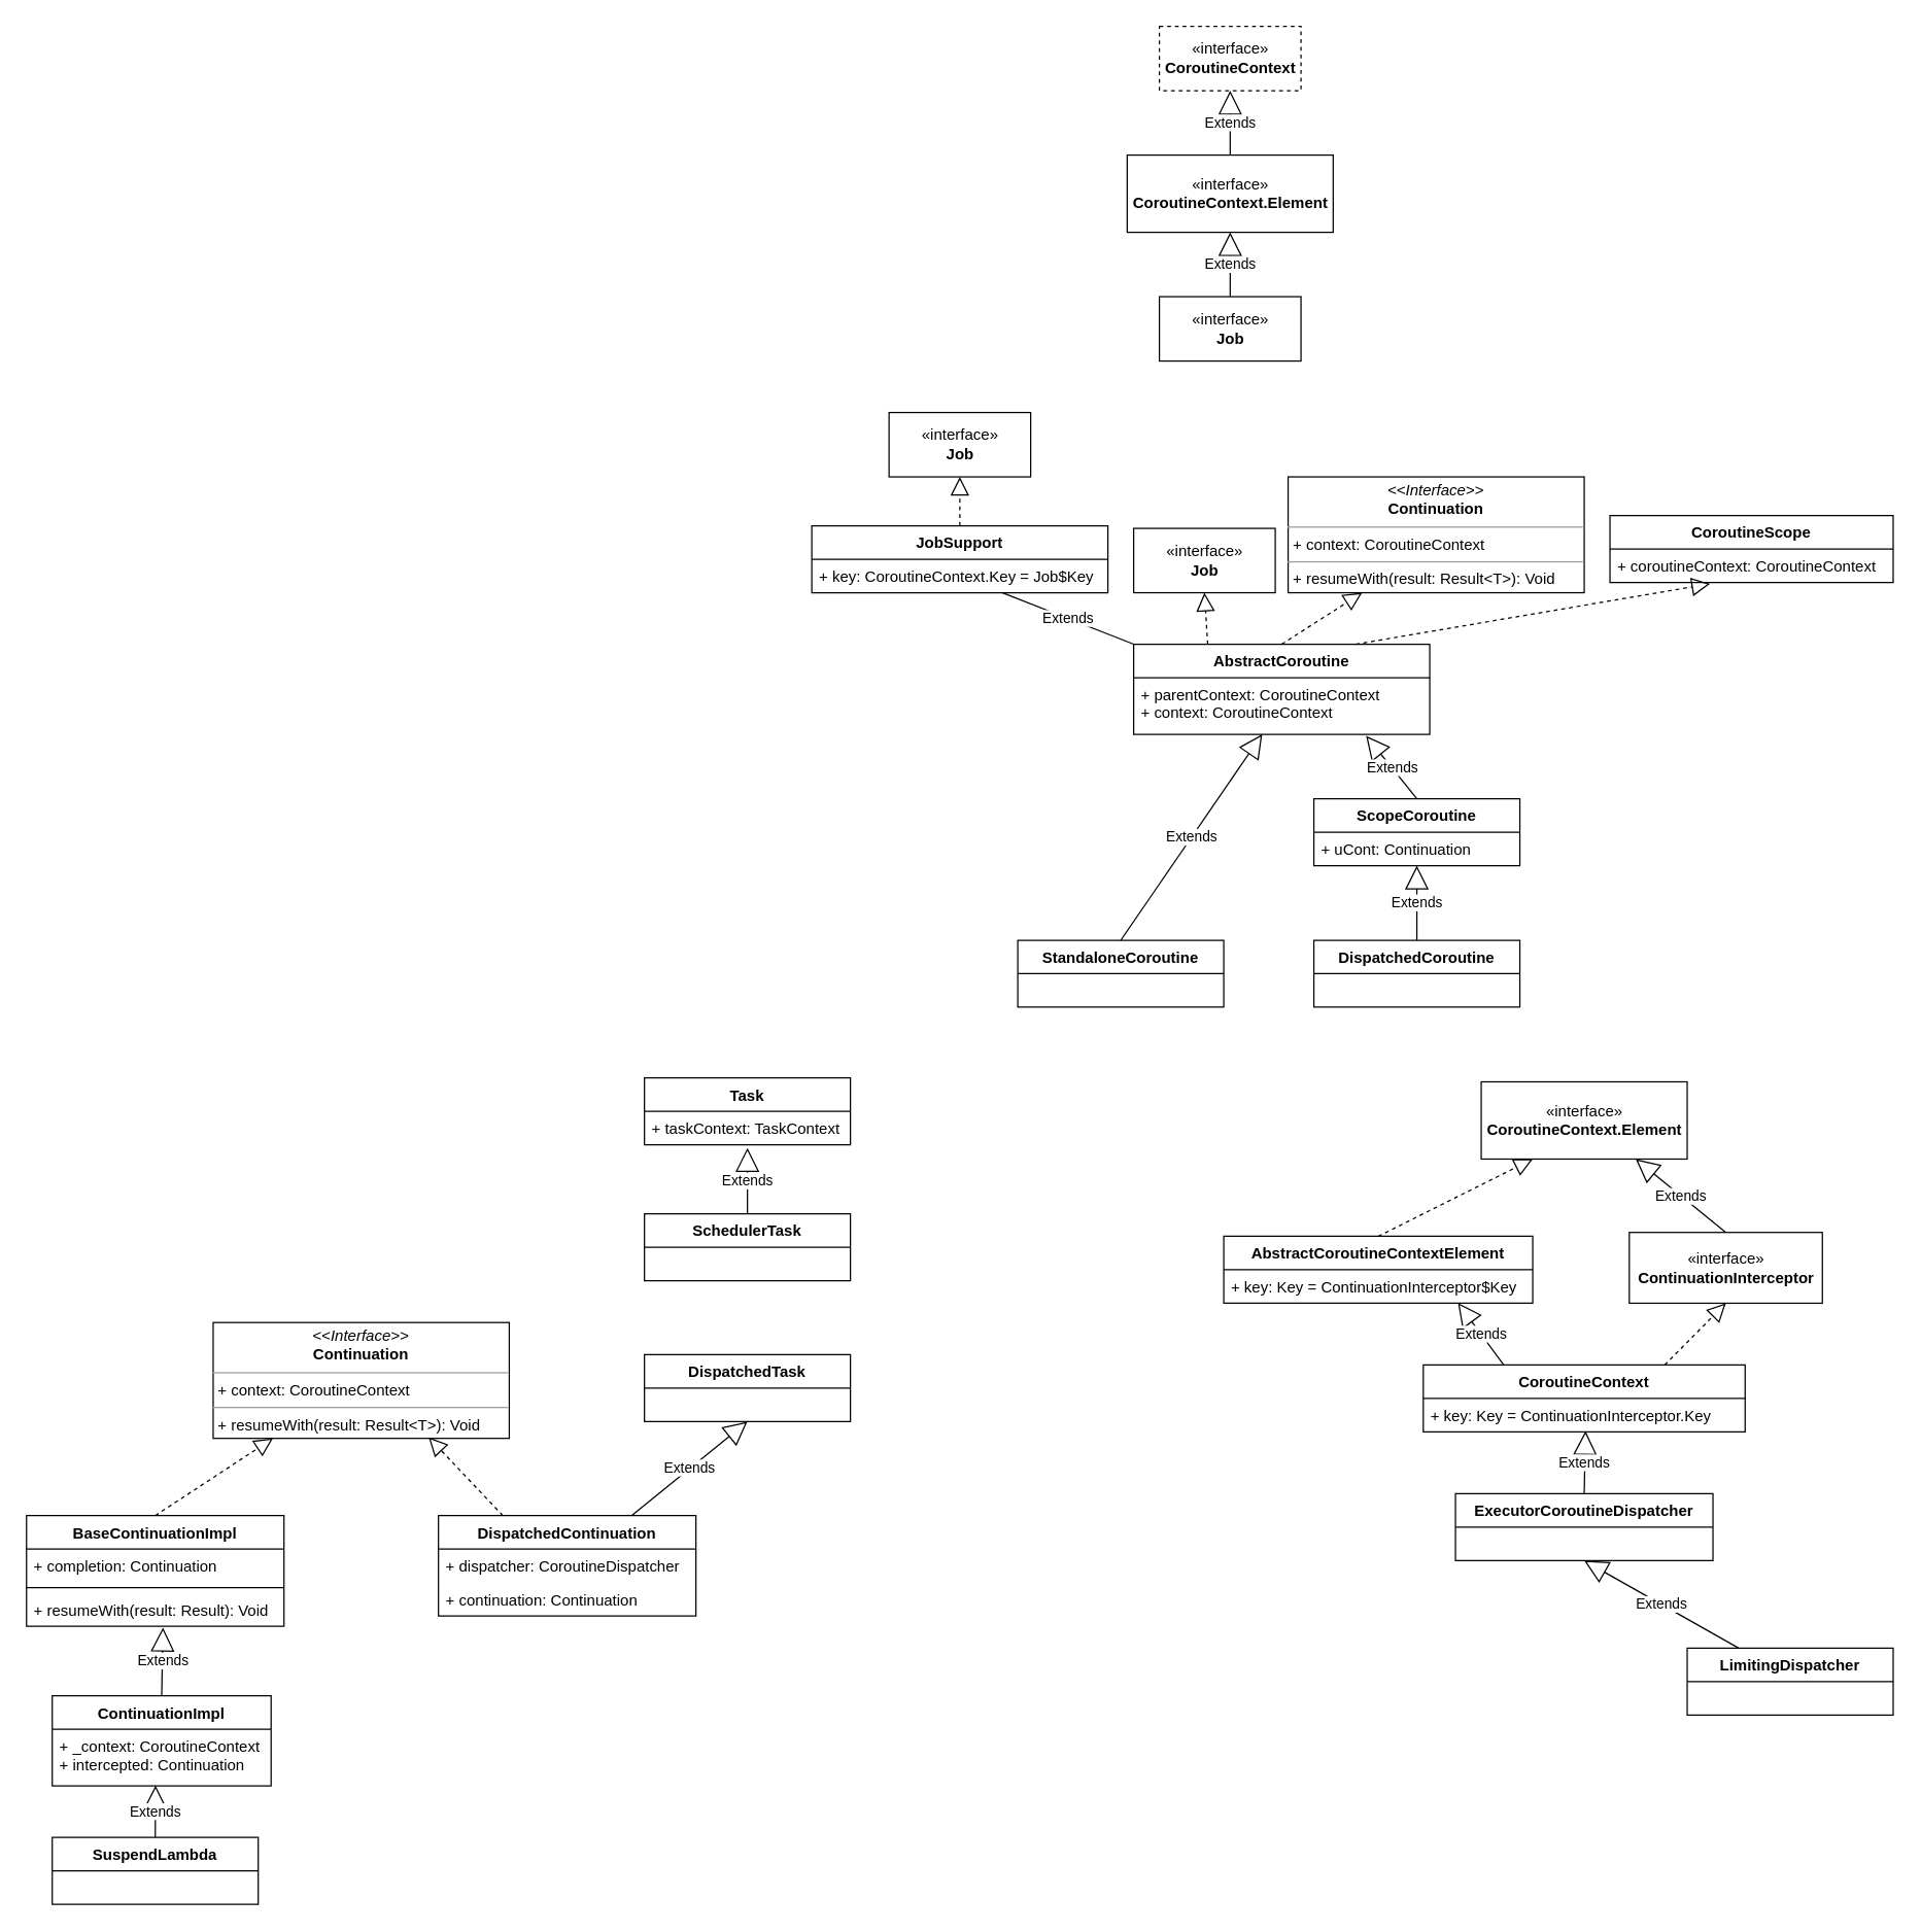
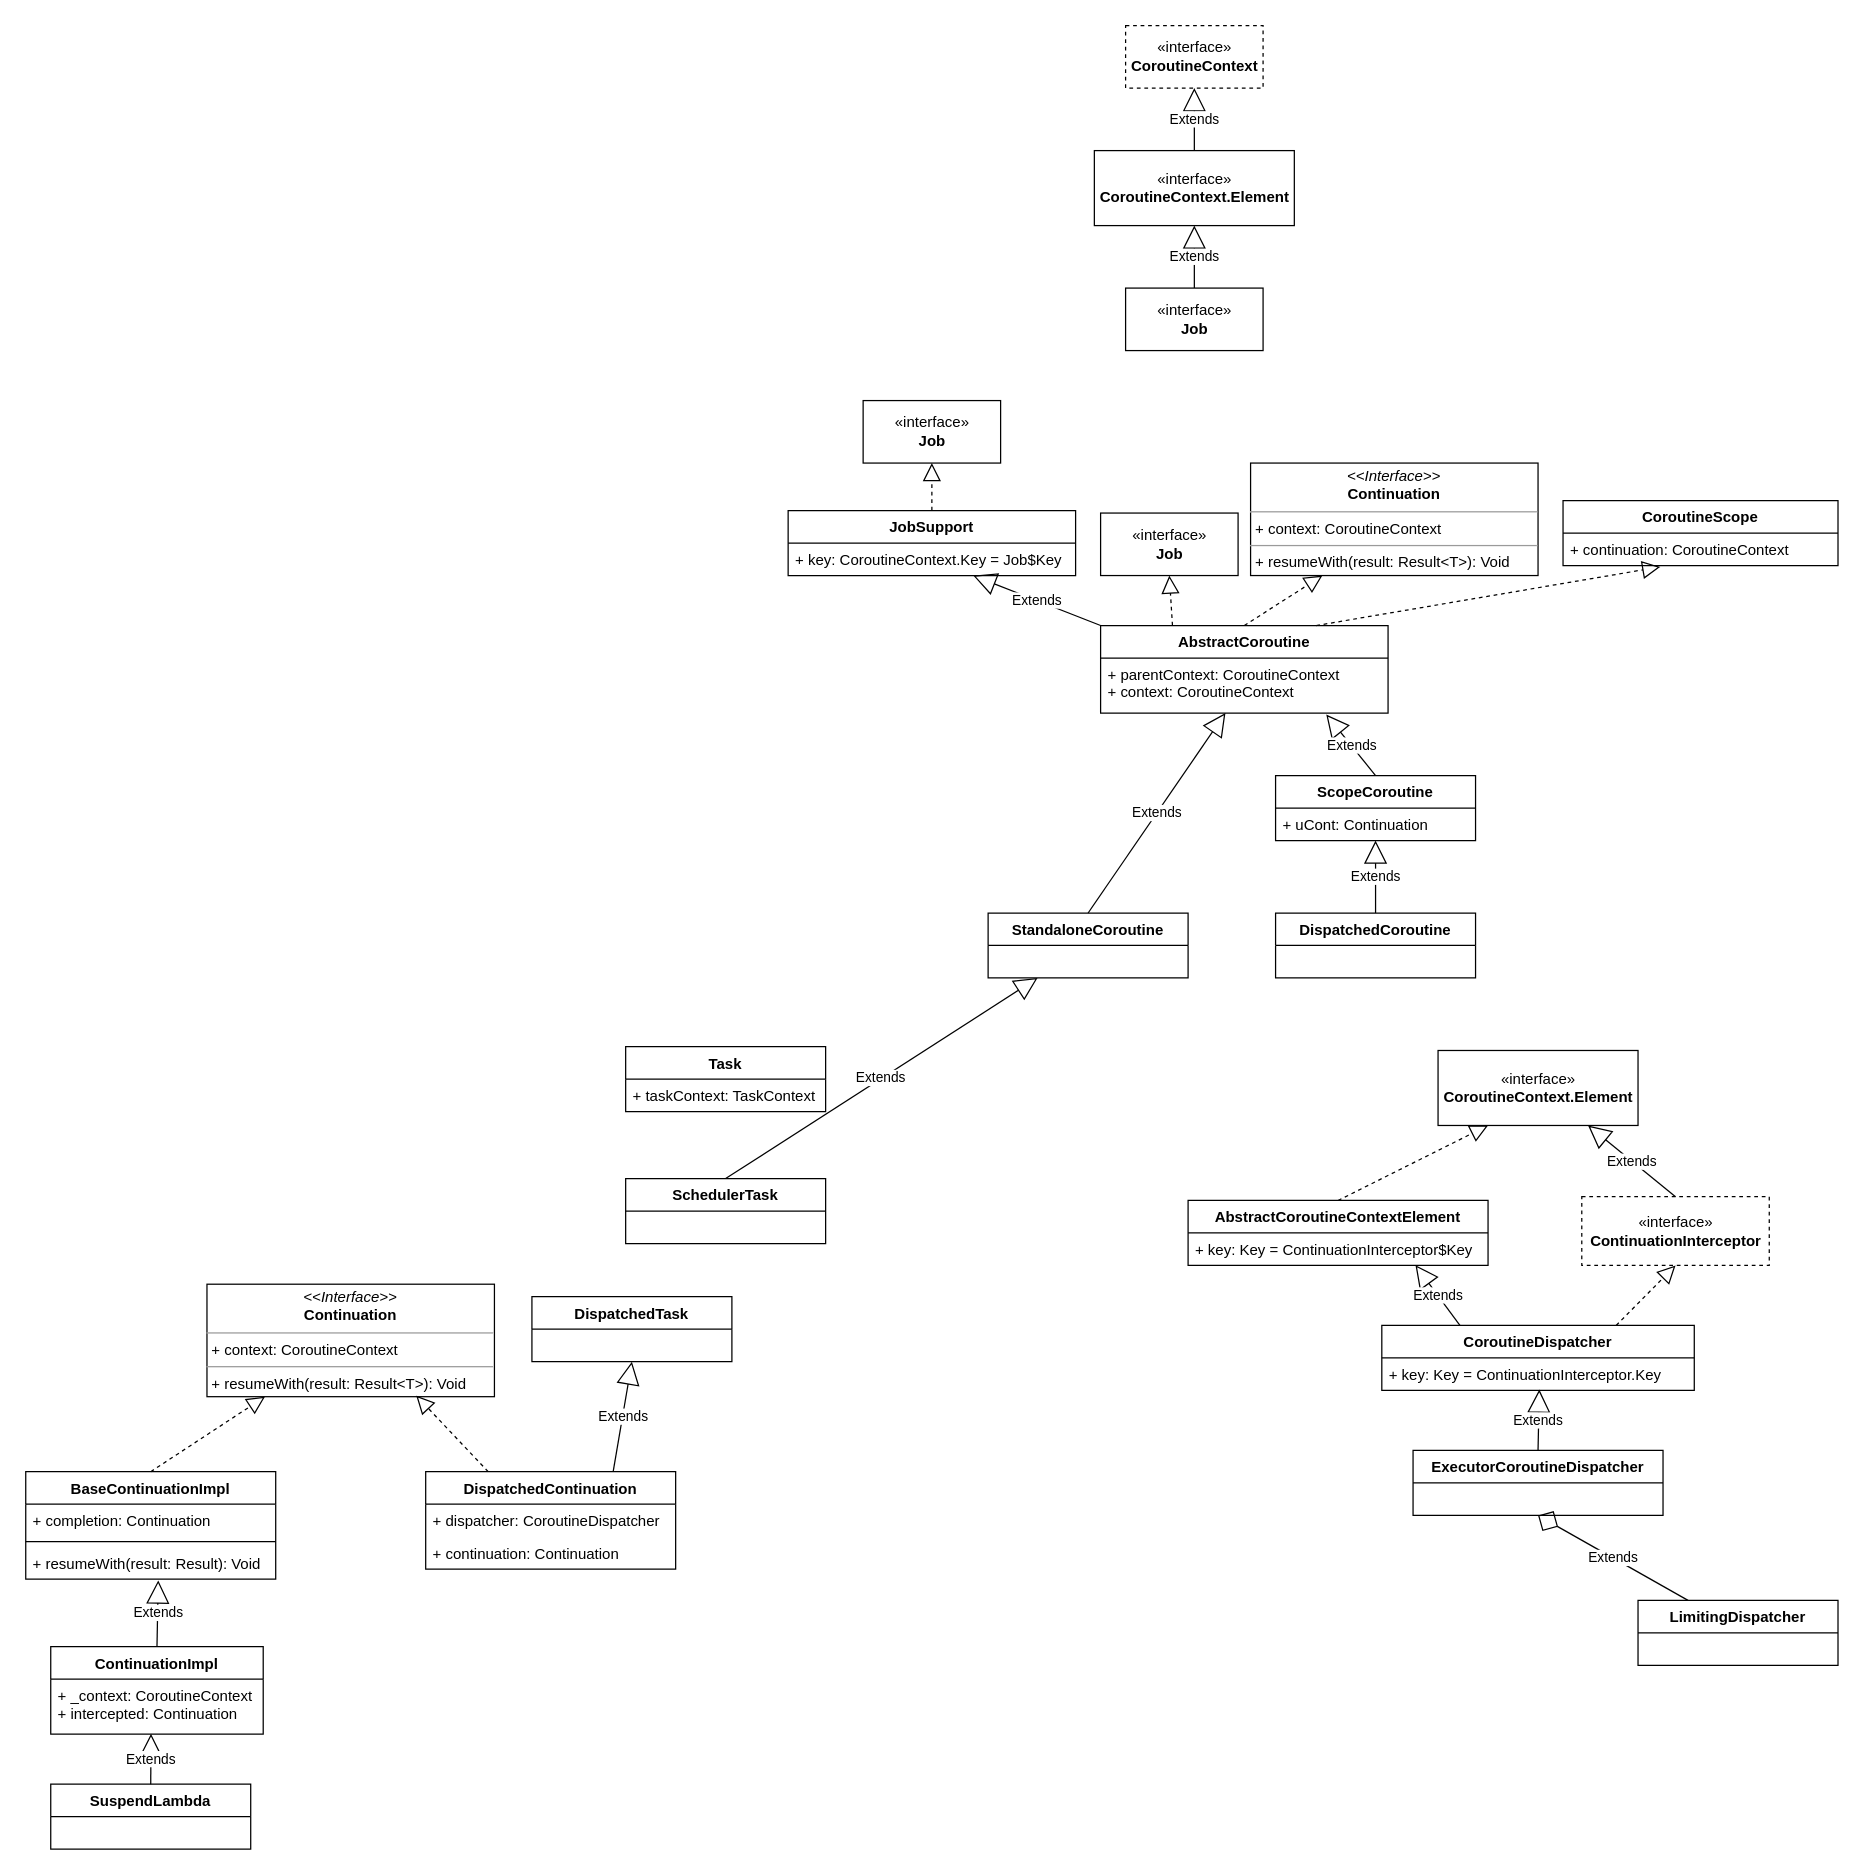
- <mxCell id="3" value="+ coroutineContext: CoroutineContext" style="text;strokeColor=none;fillColor=none;align=left;verticalAlign=top;spacingLeft=4;spacingRight=4;overflow=hidden;rotatable=0;points=[[0,0.5],[1,0.5]];portConstraint=eastwest;" vertex="1" parent="2"><mxGeometry y="26" width="220" height="26" as="geometry" /></mxCell>
+ <mxCell id="3" value="+ continuation: CoroutineContext" style="text;strokeColor=none;fillColor=none;align=left;verticalAlign=top;spacingLeft=4;spacingRight=4;overflow=hidden;rotatable=0;points=[[0,0.5],[1,0.5]];portConstraint=eastwest;" vertex="1" parent="2"><mxGeometry y="26" width="220" height="26" as="geometry" /></mxCell>
- <mxCell id="11" value="Extends" style="endArrow=none;endSize=16;endFill=0;html=1;exitX=0;exitY=0;exitDx=0;exitDy=0;" edge="1" parent="1" source="5" target="8"><mxGeometry width="160" relative="1" as="geometry"><mxPoint x="1130" y="470" as="sourcePoint" /><mxPoint x="1290" y="470" as="targetPoint" /></mxGeometry></mxCell>
+ <mxCell id="11" value="Extends" style="endArrow=block;endSize=16;endFill=0;html=1;exitX=0;exitY=0;exitDx=0;exitDy=0;" edge="1" parent="1" source="5" target="8"><mxGeometry width="160" relative="1" as="geometry"><mxPoint x="1130" y="470" as="sourcePoint" /><mxPoint x="1290" y="470" as="targetPoint" /></mxGeometry></mxCell>
- <mxCell id="61" value="Extends" style="endArrow=block;endSize=16;endFill=0;html=1;exitX=0.5;exitY=0;exitDx=0;exitDy=0;entryX=0.5;entryY=1.09;entryDx=0;entryDy=0;entryPerimeter=0;" edge="1" parent="1" source="58" target="60"><mxGeometry width="160" relative="1" as="geometry"><mxPoint x="660" y="909" as="sourcePoint" /><mxPoint x="820" y="909" as="targetPoint" /></mxGeometry></mxCell>
+ <mxCell id="61" value="Extends" style="endArrow=block;endSize=16;endFill=0;html=1;exitX=0.5;exitY=0;exitDx=0;exitDy=0;" edge="1" parent="1" source="58" target="4"><mxGeometry width="160" relative="1" as="geometry"><mxPoint x="660" y="909" as="sourcePoint" /><mxPoint x="820" y="909" as="targetPoint" /></mxGeometry></mxCell>
- <mxCell id="39" value="«interface»&lt;br&gt;&lt;b&gt;ContinuationInterceptor&lt;/b&gt;" style="html=1;" vertex="1" parent="1"><mxGeometry x="1265" y="957" width="150" height="55" as="geometry" /></mxCell>
+ <mxCell id="39" value="«interface»&lt;br&gt;&lt;b&gt;ContinuationInterceptor&lt;/b&gt;" style="html=1;dashed=1;" vertex="1" parent="1"><mxGeometry x="1265" y="957" width="150" height="55" as="geometry" /></mxCell>
- <mxCell id="37" value="CoroutineContext" style="swimlane;fontStyle=1;align=center;verticalAlign=top;childLayout=stackLayout;horizontal=1;startSize=26;horizontalStack=0;resizeParent=1;resizeParentMax=0;resizeLast=0;collapsible=1;marginBottom=0;" vertex="1" parent="1"><mxGeometry x="1105" y="1060" width="250" height="52" as="geometry" /></mxCell>
+ <mxCell id="37" value="CoroutineDispatcher" style="swimlane;fontStyle=1;align=center;verticalAlign=top;childLayout=stackLayout;horizontal=1;startSize=26;horizontalStack=0;resizeParent=1;resizeParentMax=0;resizeLast=0;collapsible=1;marginBottom=0;" vertex="1" parent="1"><mxGeometry x="1105" y="1060" width="250" height="52" as="geometry" /></mxCell>
- <mxCell id="57" value="DispatchedTask" style="swimlane;fontStyle=1;align=center;verticalAlign=top;childLayout=stackLayout;horizontal=1;startSize=26;horizontalStack=0;resizeParent=1;resizeParentMax=0;resizeLast=0;collapsible=1;marginBottom=0;" vertex="1" parent="1"><mxGeometry x="500" y="1052" width="160" height="52" as="geometry" /></mxCell>
+ <mxCell id="57" value="DispatchedTask" style="swimlane;fontStyle=1;align=center;verticalAlign=top;childLayout=stackLayout;horizontal=1;startSize=26;horizontalStack=0;resizeParent=1;resizeParentMax=0;resizeLast=0;collapsible=1;marginBottom=0;" vertex="1" parent="1"><mxGeometry x="425" y="1037" width="160" height="52" as="geometry" /></mxCell>
- <mxCell id="47" value="Extends" style="endArrow=block;endSize=16;endFill=0;html=1;exitX=0.25;exitY=0;exitDx=0;exitDy=0;entryX=0.5;entryY=1;entryDx=0;entryDy=0;" edge="1" parent="1" source="46" target="34"><mxGeometry width="160" relative="1" as="geometry"><mxPoint x="1380" y="1250" as="sourcePoint" /><mxPoint x="1540" y="1250" as="targetPoint" /></mxGeometry></mxCell>
+ <mxCell id="47" value="Extends" style="endArrow=diamond;endSize=16;endFill=0;html=1;exitX=0.25;exitY=0;exitDx=0;exitDy=0;entryX=0.5;entryY=1;entryDx=0;entryDy=0;" edge="1" parent="1" source="46" target="34"><mxGeometry width="160" relative="1" as="geometry"><mxPoint x="1380" y="1250" as="sourcePoint" /><mxPoint x="1540" y="1250" as="targetPoint" /></mxGeometry></mxCell>
